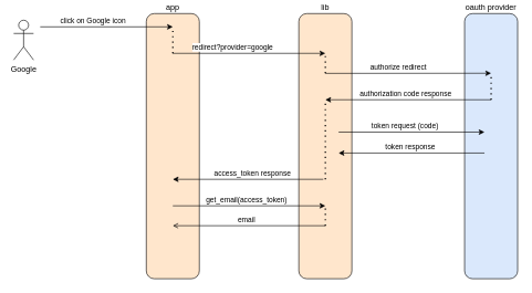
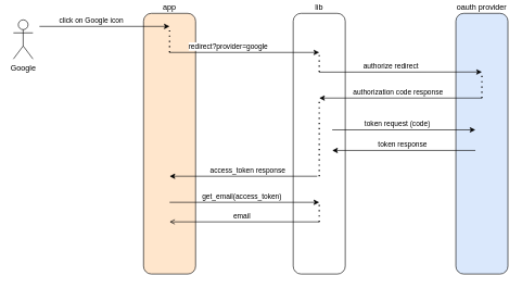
- <mxCell id="3" value="lib" style="rounded=1;whiteSpace=wrap;html=1;verticalAlign=bottom;labelPosition=center;verticalLabelPosition=top;align=center;fillColor=#ffe6cc;" parent="1" vertex="1"><mxGeometry x="450" y="20" width="80" height="400" as="geometry" /></mxCell>
+ <mxCell id="3" value="lib" style="rounded=1;whiteSpace=wrap;html=1;verticalAlign=bottom;labelPosition=center;verticalLabelPosition=top;align=center;" parent="1" vertex="1"><mxGeometry x="450" y="20" width="80" height="400" as="geometry" /></mxCell>
